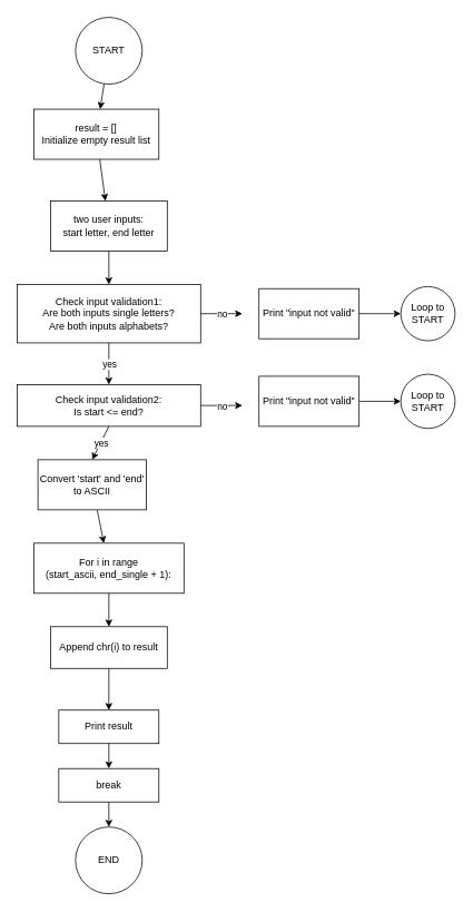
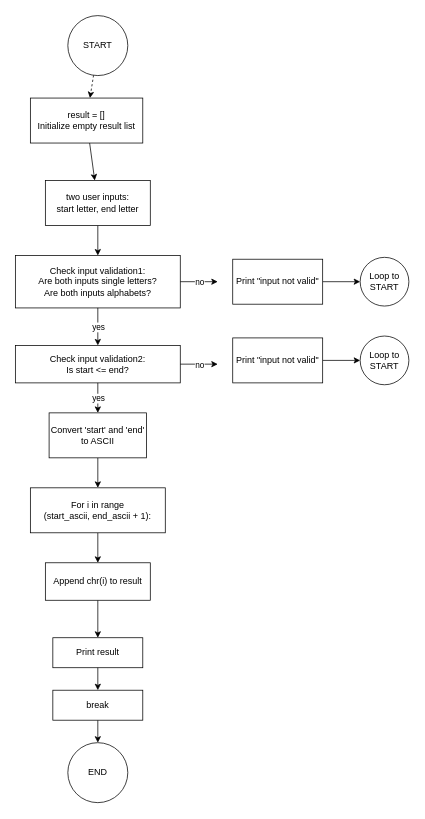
- <mxCell id="2" value="" style="edgeStyle=none;html=1;" edge="1" parent="1" source="3" target="11"><mxGeometry relative="1" as="geometry" /></mxCell>
+ <mxCell id="2" value="" style="edgeStyle=none;html=1;dashed=1;" edge="1" parent="1" source="3" target="11"><mxGeometry relative="1" as="geometry" /></mxCell>
- <mxCell id="9" value="Convert 'start' and 'end' to ASCII" style="rounded=0;whiteSpace=wrap;html=1;" vertex="1" parent="1"><mxGeometry x="45" y="550" width="130" height="60" as="geometry" /></mxCell>
+ <mxCell id="9" value="Convert 'start' and 'end' to ASCII" style="rounded=0;whiteSpace=wrap;html=1;" vertex="1" parent="1"><mxGeometry x="65" y="550" width="130" height="60" as="geometry" /></mxCell>
- <mxCell id="13" value="For i in range&lt;br&gt;(start_ascii, end_single + 1):" style="rounded=0;whiteSpace=wrap;html=1;" vertex="1" parent="1"><mxGeometry x="40" y="650" width="180" height="60" as="geometry" /></mxCell>
+ <mxCell id="13" value="For i in range&lt;br&gt;(start_ascii, end_ascii + 1):" style="rounded=0;whiteSpace=wrap;html=1;" vertex="1" parent="1"><mxGeometry x="40" y="650" width="180" height="60" as="geometry" /></mxCell>
